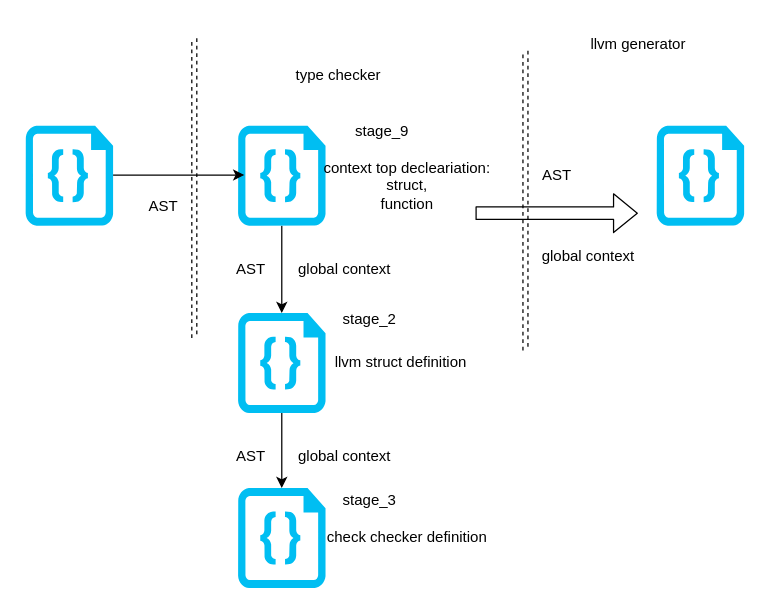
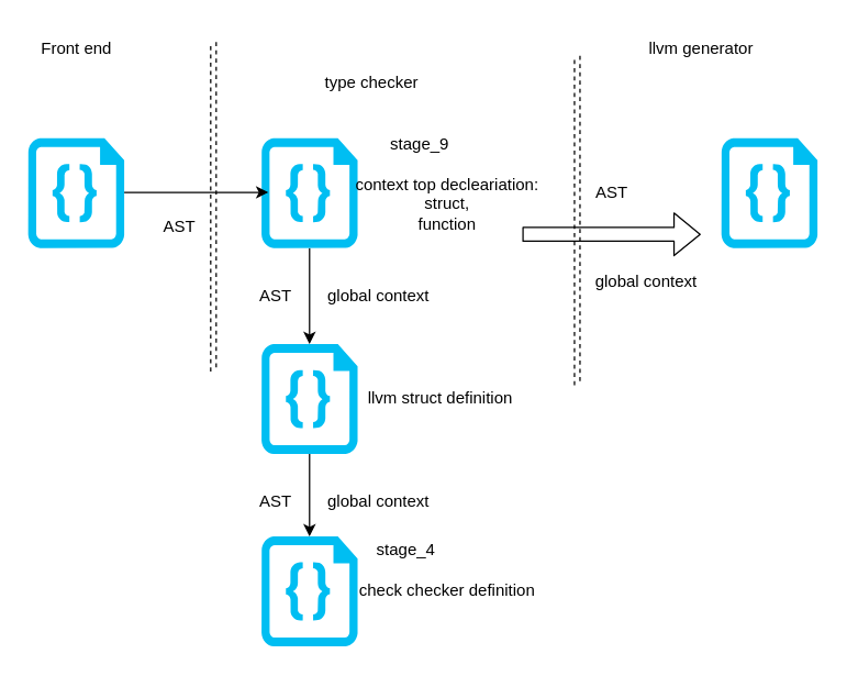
+ <mxCell id="13" value="&lt;font color=&quot;#000000&quot;&gt;Front end&lt;/font&gt;" style="text;html=1;align=center;verticalAlign=middle;resizable=0;points=[];autosize=1;strokeColor=none;fillColor=none;" parent="1" vertex="1"><mxGeometry x="20" y="20" width="70" height="30" as="geometry" /></mxCell>
- <mxCell id="10" value="&lt;font color=&quot;#000000&quot;&gt;stage_2&lt;/font&gt;" style="text;html=1;align=center;verticalAlign=middle;resizable=0;points=[];autosize=1;strokeColor=none;fillColor=none;" parent="1" vertex="1"><mxGeometry x="260" y="240" width="70" height="30" as="geometry" /></mxCell>
- <mxCell id="28" value="&lt;font color=&quot;#000000&quot;&gt;stage_3&lt;/font&gt;" style="text;html=1;align=center;verticalAlign=middle;resizable=0;points=[];autosize=1;strokeColor=none;fillColor=none;" vertex="1" parent="1"><mxGeometry x="260" y="385" width="70" height="30" as="geometry" /></mxCell>
+ <mxCell id="28" value="&lt;font color=&quot;#000000&quot;&gt;stage_4&lt;/font&gt;" style="text;html=1;align=center;verticalAlign=middle;resizable=0;points=[];autosize=1;strokeColor=none;fillColor=none;" vertex="1" parent="1"><mxGeometry x="260" y="385" width="70" height="30" as="geometry" /></mxCell>
